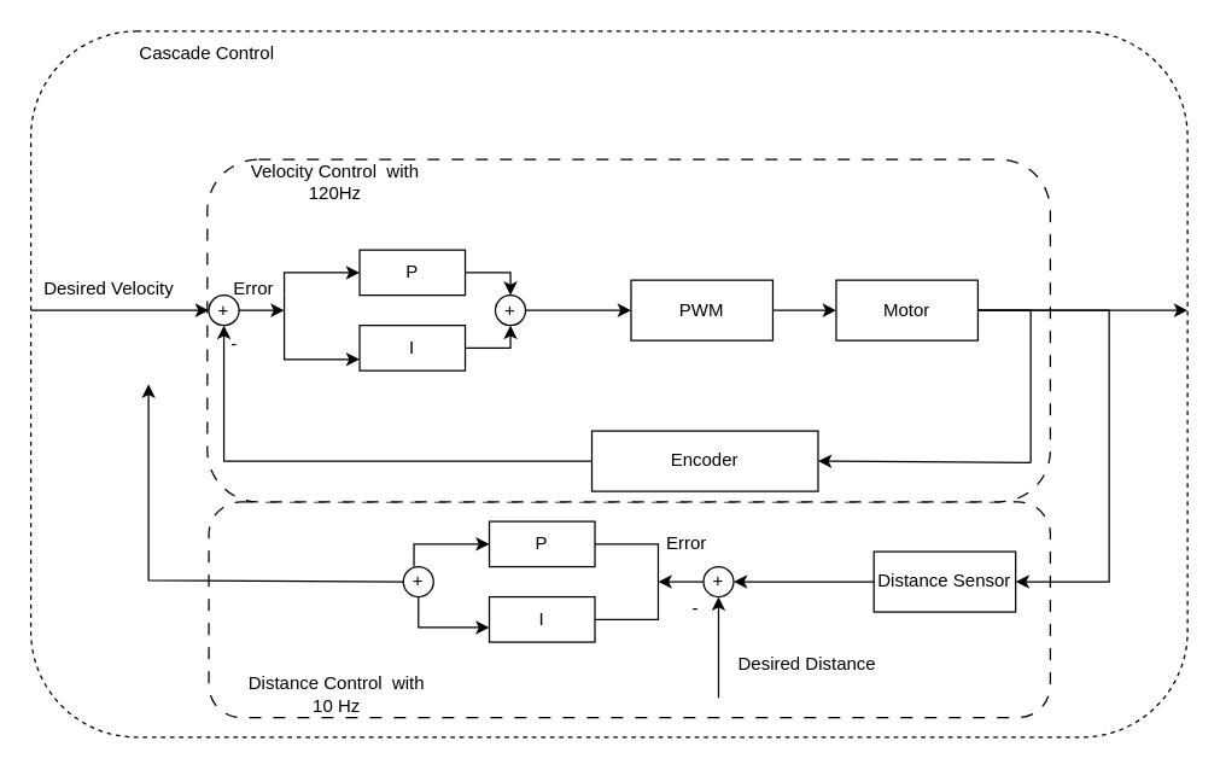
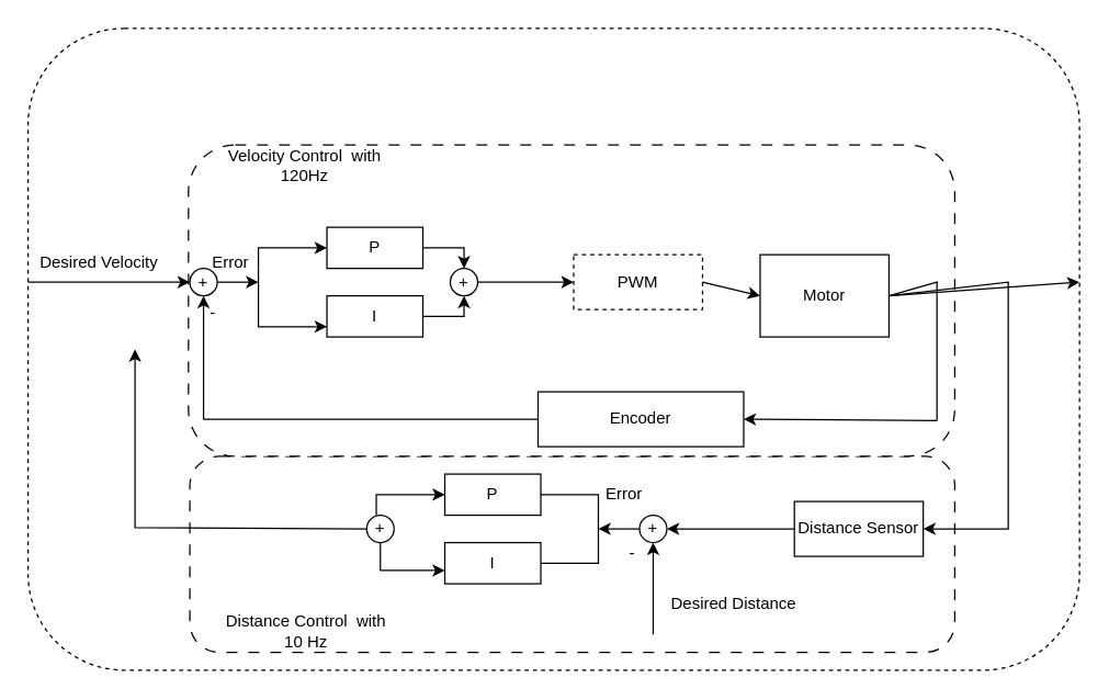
- <mxCell id="44" value="Cascade Control" style="text;html=1;strokeColor=none;fillColor=none;align=center;verticalAlign=middle;whiteSpace=wrap;rounded=0;" vertex="1" parent="1"><mxGeometry x="72" y="20" width="130" height="30" as="geometry" /></mxCell>
- <mxCell id="10" value="PWM" style="rounded=0;whiteSpace=wrap;html=1;" vertex="1" parent="1"><mxGeometry x="418" y="185" width="94" height="40" as="geometry" /></mxCell>
+ <mxCell id="10" value="PWM" style="rounded=0;whiteSpace=wrap;html=1;dashed=1;" vertex="1" parent="1"><mxGeometry x="418" y="185" width="94" height="40" as="geometry" /></mxCell>
- <mxCell id="5" value="Motor" style="rounded=0;whiteSpace=wrap;html=1;" vertex="1" parent="1"><mxGeometry x="554" y="185" width="94" height="40" as="geometry" /></mxCell>
+ <mxCell id="5" value="Motor" style="rounded=0;whiteSpace=wrap;html=1;" vertex="1" parent="1"><mxGeometry x="554" y="185" width="94" height="60" as="geometry" /></mxCell>
